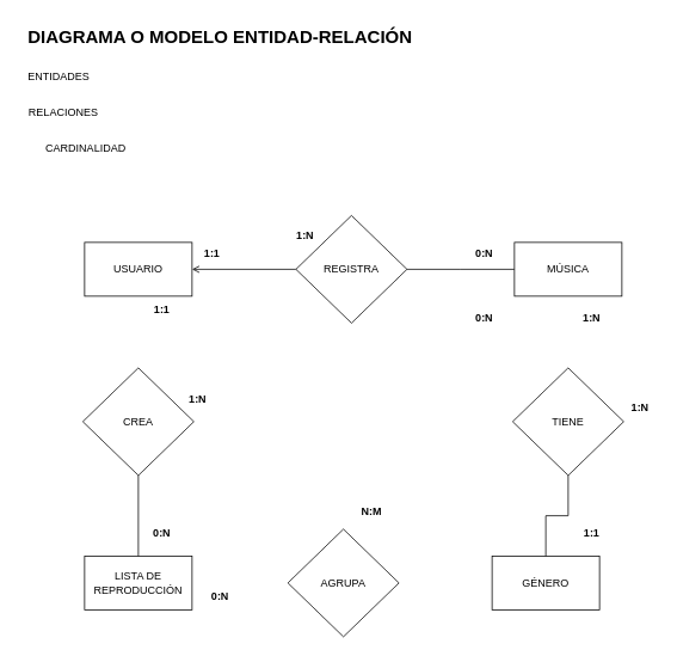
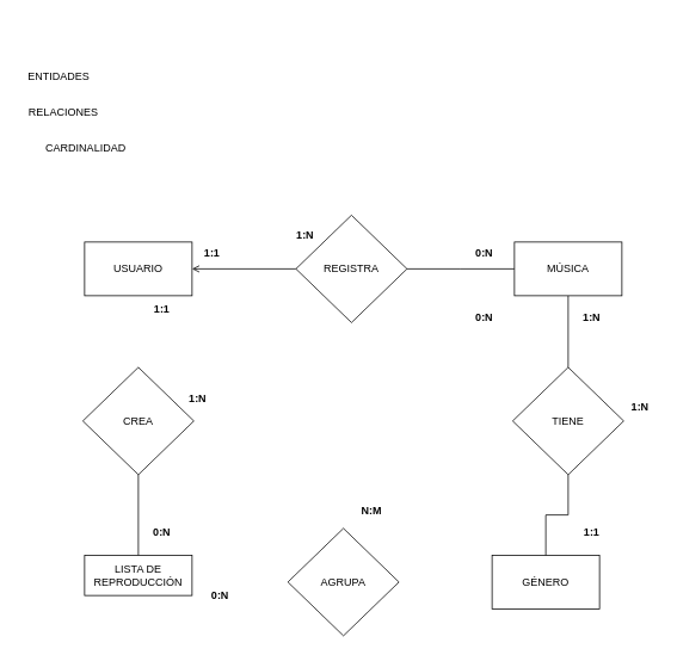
- <mxCell id="3" value="&lt;b&gt;&lt;font style=&quot;font-size: 20px;&quot;&gt;DIAGRAMA O MODELO ENTIDAD-RELACIÓN&lt;/font&gt;&lt;/b&gt;" style="text;html=1;align=center;verticalAlign=middle;resizable=0;points=[];autosize=1;strokeColor=none;fillColor=none;" vertex="1" parent="1"><mxGeometry x="20" y="20" width="450" height="40" as="geometry" /></mxCell>
+ <mxCell id="10" style="edgeStyle=orthogonalEdgeStyle;rounded=0;orthogonalLoop=1;jettySize=auto;html=1;entryX=0.5;entryY=0;entryDx=0;entryDy=0;endArrow=none;endFill=0;" edge="1" parent="1" source="11" target="13"><mxGeometry relative="1" as="geometry" /></mxCell>
- <mxCell id="8" value="LISTA DE REPRODUCCIÓN" style="rounded=0;whiteSpace=wrap;html=1;" vertex="1" parent="1"><mxGeometry x="94" y="620" width="120" height="60" as="geometry" /></mxCell>
+ <mxCell id="8" value="LISTA DE REPRODUCCIÓN" style="rounded=0;whiteSpace=wrap;html=1;" vertex="1" parent="1"><mxGeometry x="94" y="620" width="120" height="45" as="geometry" /></mxCell>
